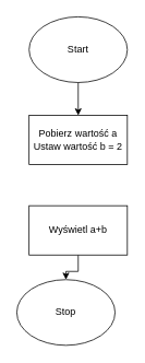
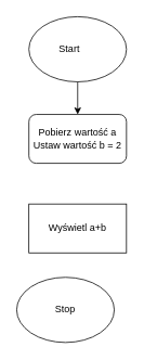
- <mxCell id="3" value="Start" style="text;html=1;strokeColor=none;fillColor=none;align=center;verticalAlign=middle;whiteSpace=wrap;rounded=0;" vertex="1" parent="1"><mxGeometry x="65" y="45" width="60" height="30" as="geometry" /></mxCell>
+ <mxCell id="3" value="Start" style="text;html=1;strokeColor=none;fillColor=none;align=center;verticalAlign=middle;whiteSpace=wrap;rounded=0;" vertex="1" parent="1"><mxGeometry x="55" y="45" width="60" height="30" as="geometry" /></mxCell>
- <mxCell id="4" value="Pobierz wartość a&lt;br&gt;Ustaw wartość b = 2" style="rounded=0;whiteSpace=wrap;html=1;" vertex="1" parent="1"><mxGeometry x="35" y="140" width="120" height="60" as="geometry" /></mxCell>
+ <mxCell id="4" value="Pobierz wartość a&lt;br&gt;Ustaw wartość b = 2" style="whiteSpace=wrap;html=1;rounded=1;" vertex="1" parent="1"><mxGeometry x="35" y="140" width="120" height="60" as="geometry" /></mxCell>
- <mxCell id="6" value="" style="edgeStyle=orthogonalEdgeStyle;rounded=0;orthogonalLoop=1;jettySize=auto;html=1;" edge="1" parent="1" source="7" target="8"><mxGeometry relative="1" as="geometry" /></mxCell>
